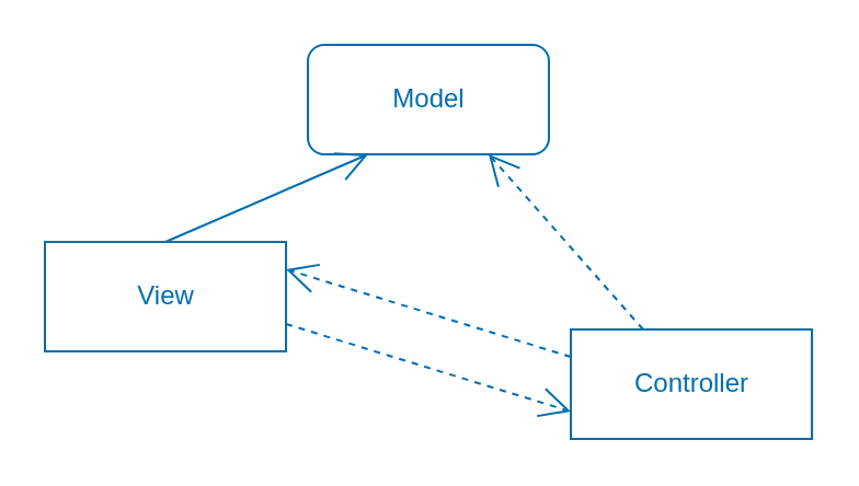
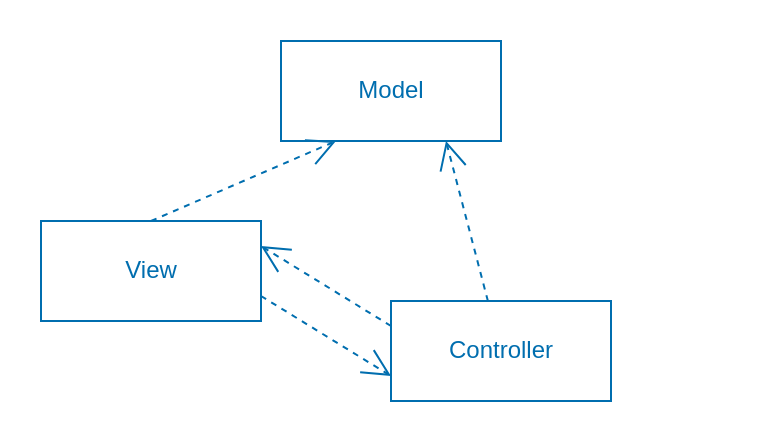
- <mxCell id="5" value="Model" style="html=1;fillColor=none;fontColor=#006EAF;strokeColor=#006EAF;rounded=1;" vertex="1" parent="1"><mxGeometry x="140" y="20" width="110" height="50" as="geometry" /></mxCell>
+ <mxCell id="5" value="Model" style="html=1;fillColor=none;fontColor=#006EAF;strokeColor=#006EAF;" vertex="1" parent="1"><mxGeometry x="140" y="20" width="110" height="50" as="geometry" /></mxCell>
- <mxCell id="4" value="" style="endArrow=open;endSize=12;dashed=0;html=1;fontColor=#006EAF;labelBackgroundColor=none;strokeColor=#006EAF;exitX=0.5;exitY=0;exitDx=0;exitDy=0;entryX=0.25;entryY=1;entryDx=0;entryDy=0;" parent="1" source="6" target="5" edge="1"><mxGeometry x="-0.083" y="29" width="160" relative="1" as="geometry"><mxPoint x="170" y="170" as="sourcePoint" /><mxPoint x="75" y="160" as="targetPoint" /><mxPoint as="offset" /></mxGeometry></mxCell>
+ <mxCell id="4" value="" style="endArrow=open;endSize=12;dashed=1;html=1;fontColor=#006EAF;labelBackgroundColor=none;strokeColor=#006EAF;exitX=0.5;exitY=0;exitDx=0;exitDy=0;entryX=0.25;entryY=1;entryDx=0;entryDy=0;" parent="1" source="6" target="5" edge="1"><mxGeometry x="-0.083" y="29" width="160" relative="1" as="geometry"><mxPoint x="170" y="170" as="sourcePoint" /><mxPoint x="75" y="160" as="targetPoint" /><mxPoint as="offset" /></mxGeometry></mxCell>
- <mxCell id="7" value="Controller" style="html=1;fillColor=none;fontColor=#006EAF;strokeColor=#006EAF;" vertex="1" parent="1"><mxGeometry x="260" y="150" width="110" height="50" as="geometry" /></mxCell>
+ <mxCell id="7" value="Controller" style="html=1;fillColor=none;fontColor=#006EAF;strokeColor=#006EAF;" vertex="1" parent="1"><mxGeometry x="195" y="150" width="110" height="50" as="geometry" /></mxCell>
